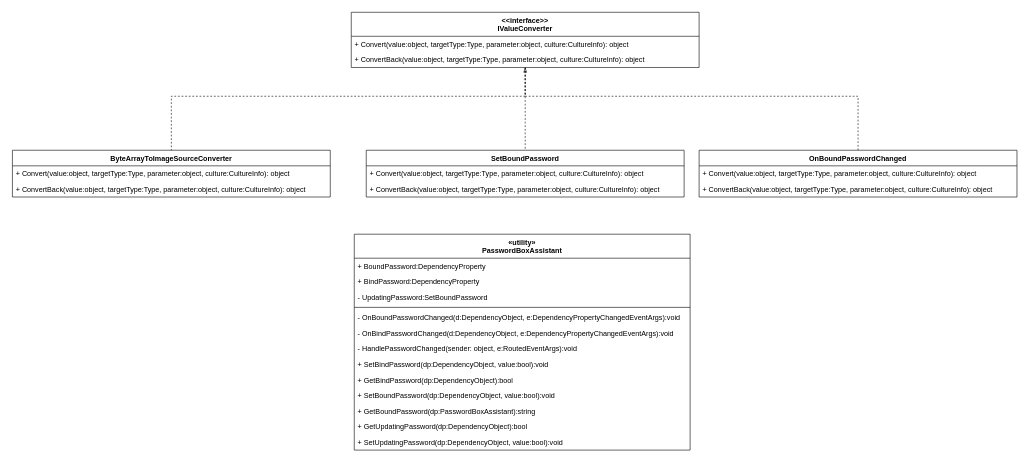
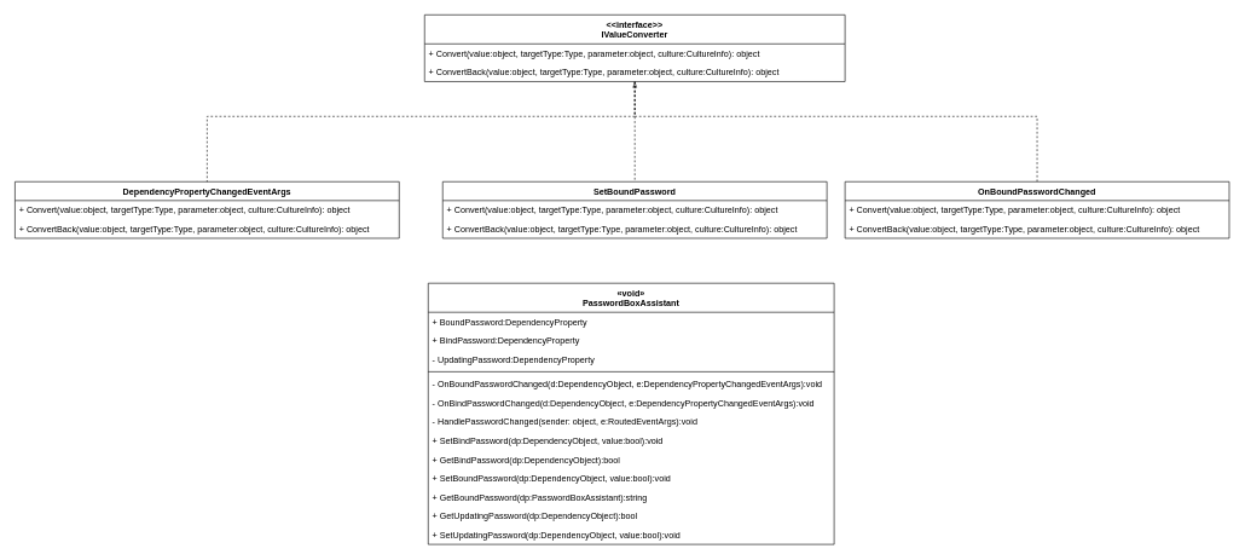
- <mxCell id="2" value="ByteArrayToImageSourceConverter" style="swimlane;fontStyle=1;align=center;verticalAlign=top;childLayout=stackLayout;horizontal=1;startSize=26;horizontalStack=0;resizeParent=1;resizeParentMax=0;resizeLast=0;collapsible=1;marginBottom=0;" parent="1" vertex="1"><mxGeometry y="250" width="530" height="78" as="geometry" x="20" /></mxCell>
+ <mxCell id="2" value="DependencyPropertyChangedEventArgs" style="swimlane;fontStyle=1;align=center;verticalAlign=top;childLayout=stackLayout;horizontal=1;startSize=26;horizontalStack=0;resizeParent=1;resizeParentMax=0;resizeLast=0;collapsible=1;marginBottom=0;" parent="1" vertex="1"><mxGeometry y="250" width="530" height="78" as="geometry" x="20" /></mxCell>
- <mxCell id="17" value="«utility»&#10;PasswordBoxAssistant" style="swimlane;fontStyle=1;align=center;verticalAlign=top;childLayout=stackLayout;horizontal=1;startSize=40;horizontalStack=0;resizeParent=1;resizeParentMax=0;resizeLast=0;collapsible=1;marginBottom=0;" parent="1" vertex="1"><mxGeometry x="590" y="390" width="560" height="360" as="geometry" /></mxCell>
+ <mxCell id="17" value="«void»&#10;PasswordBoxAssistant" style="swimlane;fontStyle=1;align=center;verticalAlign=top;childLayout=stackLayout;horizontal=1;startSize=40;horizontalStack=0;resizeParent=1;resizeParentMax=0;resizeLast=0;collapsible=1;marginBottom=0;" parent="1" vertex="1"><mxGeometry x="590" y="390" width="560" height="360" as="geometry" /></mxCell>
- <mxCell id="20" value="- UpdatingPassword:SetBoundPassword" style="text;strokeColor=none;fillColor=none;align=left;verticalAlign=top;spacingLeft=4;spacingRight=4;overflow=hidden;rotatable=0;points=[[0,0.5],[1,0.5]];portConstraint=eastwest;" parent="17" vertex="1"><mxGeometry y="92" width="560" height="26" as="geometry" /></mxCell>
+ <mxCell id="20" value="- UpdatingPassword:DependencyProperty" style="text;strokeColor=none;fillColor=none;align=left;verticalAlign=top;spacingLeft=4;spacingRight=4;overflow=hidden;rotatable=0;points=[[0,0.5],[1,0.5]];portConstraint=eastwest;" parent="17" vertex="1"><mxGeometry y="92" width="560" height="26" as="geometry" /></mxCell>
